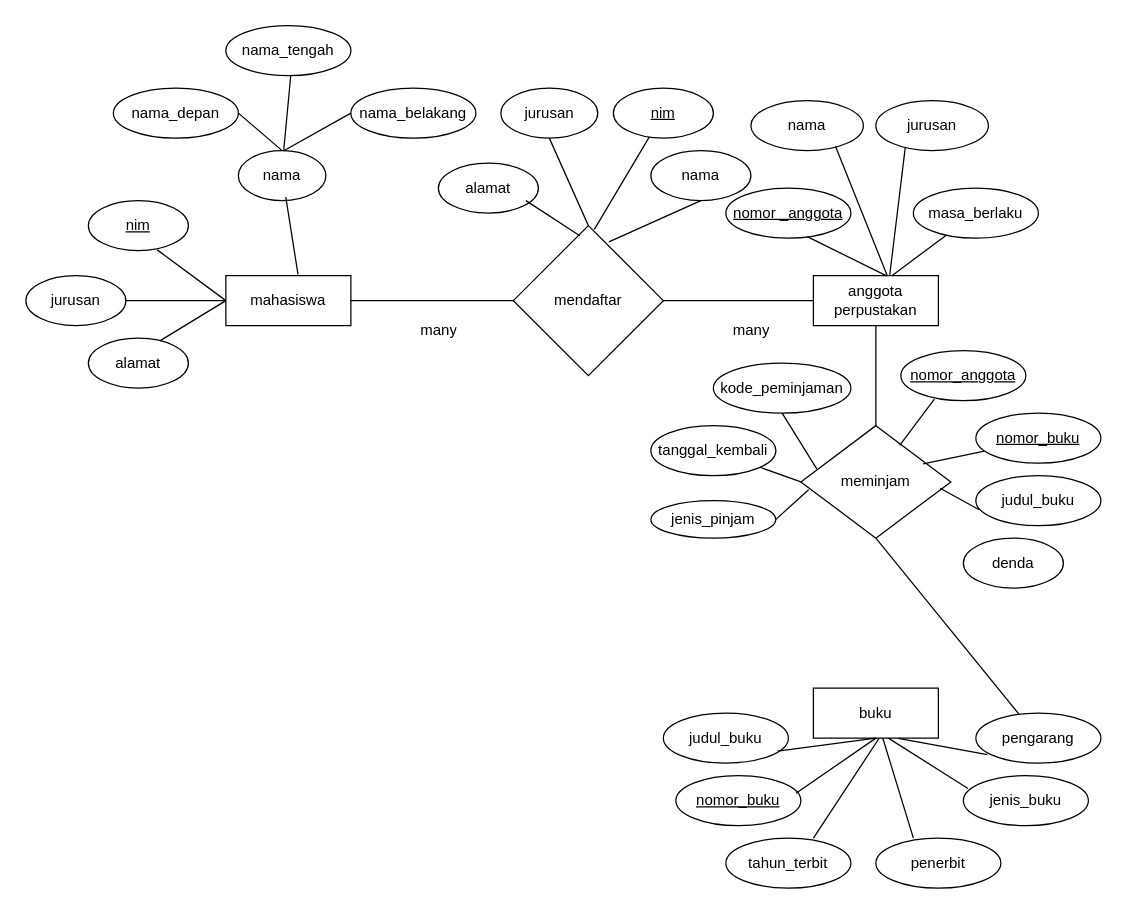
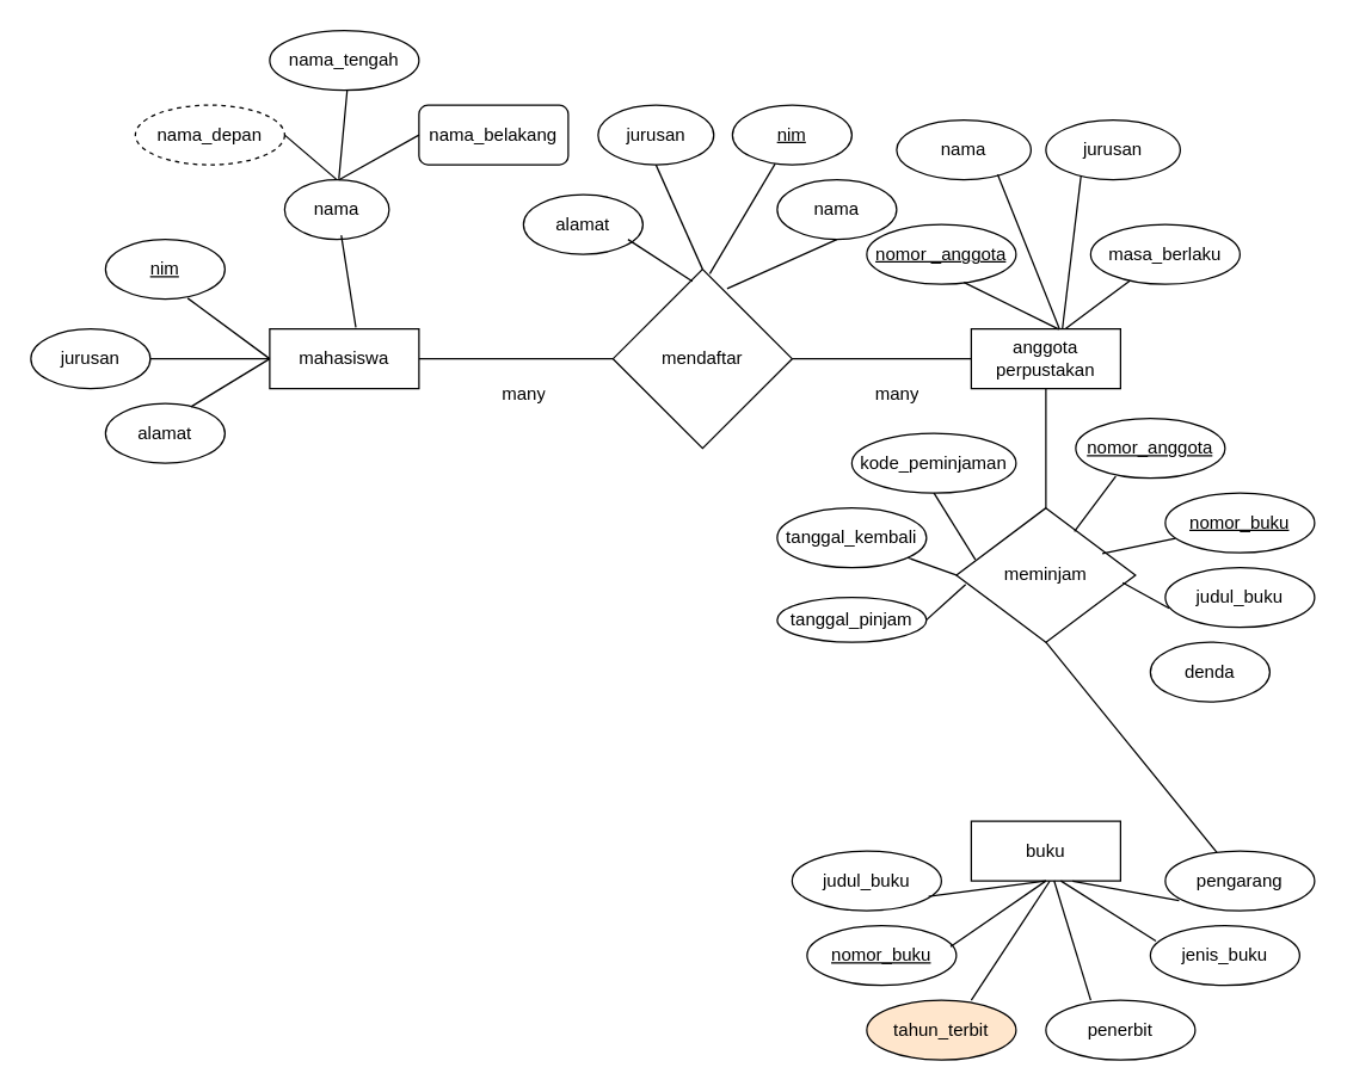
- <mxCell id="15" value="nama_depan" style="ellipse;whiteSpace=wrap;html=1;align=center;" vertex="1" parent="1"><mxGeometry x="90" y="70" width="100" height="40" as="geometry" /></mxCell>
+ <mxCell id="15" value="nama_depan" style="ellipse;whiteSpace=wrap;html=1;align=center;dashed=1;" vertex="1" parent="1"><mxGeometry x="90" y="70" width="100" height="40" as="geometry" /></mxCell>
- <mxCell id="16" value="nama_belakang" style="ellipse;whiteSpace=wrap;html=1;align=center;" vertex="1" parent="1"><mxGeometry x="280" y="70" width="100" height="40" as="geometry" /></mxCell>
+ <mxCell id="16" value="nama_belakang" style="whiteSpace=wrap;html=1;align=center;rounded=1;" vertex="1" parent="1"><mxGeometry x="280" y="70" width="100" height="40" as="geometry" /></mxCell>
- <mxCell id="42" value="jenis_pinjam" style="ellipse;whiteSpace=wrap;html=1;align=center;" vertex="1" parent="1"><mxGeometry x="520" y="400" width="100" height="30" as="geometry" /></mxCell>
+ <mxCell id="42" value="tanggal_pinjam" style="ellipse;whiteSpace=wrap;html=1;align=center;" vertex="1" parent="1"><mxGeometry x="520" y="400" width="100" height="30" as="geometry" /></mxCell>
- <mxCell id="59" value="tahun_terbit" style="ellipse;whiteSpace=wrap;html=1;align=center;" vertex="1" parent="1"><mxGeometry x="580" y="670" width="100" height="40" as="geometry" /></mxCell>
+ <mxCell id="59" value="tahun_terbit" style="ellipse;whiteSpace=wrap;html=1;align=center;fillColor=#ffe6cc;" vertex="1" parent="1"><mxGeometry x="580" y="670" width="100" height="40" as="geometry" /></mxCell>
